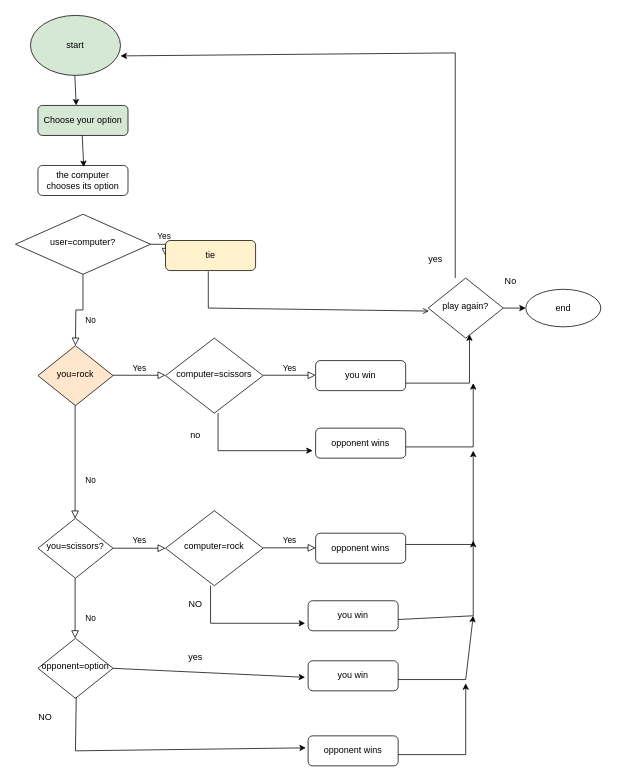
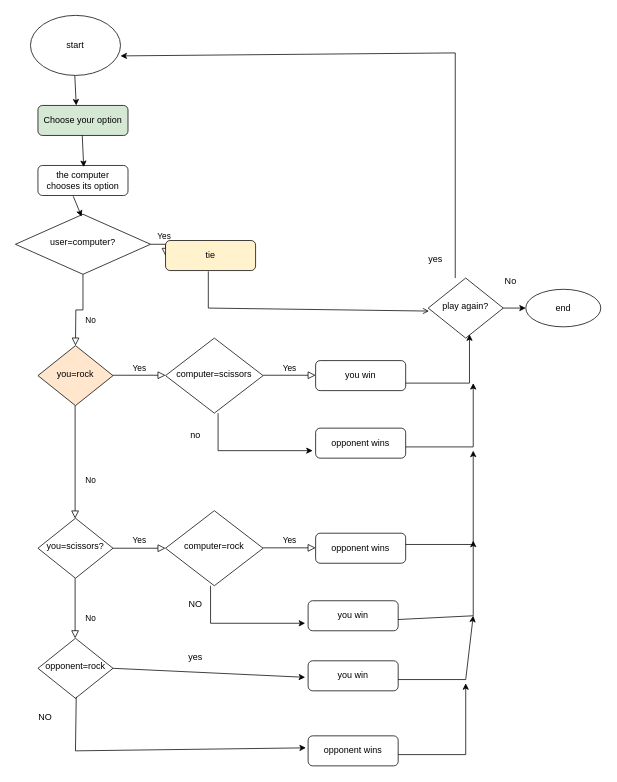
- <mxCell id="46" value="start" style="ellipse;whiteSpace=wrap;html=1;fillColor=#d5e8d4;" vertex="1" parent="1"><mxGeometry x="40" y="20" width="120" height="80" as="geometry" /></mxCell>
+ <mxCell id="46" value="start" style="ellipse;whiteSpace=wrap;html=1;" vertex="1" parent="1"><mxGeometry x="40" y="20" width="120" height="80" as="geometry" /></mxCell>
+ <mxCell id="21" value="" style="endArrow=classic;html=1;rounded=0;exitX=0.392;exitY=1.025;exitDx=0;exitDy=0;exitPerimeter=0;entryX=0.49;entryY=0.038;entryDx=0;entryDy=0;entryPerimeter=0;" edge="1" parent="1" source="6" target="4"><mxGeometry width="50" height="50" relative="1" as="geometry"><mxPoint x="190" y="300" as="sourcePoint" /><mxPoint x="240" y="250" as="targetPoint" /></mxGeometry></mxCell>
- <mxCell id="18" value="opponent=option" style="rhombus;whiteSpace=wrap;html=1;shadow=0;fontFamily=Helvetica;fontSize=12;align=center;strokeWidth=1;spacing=6;spacingTop=-4;" vertex="1" parent="1"><mxGeometry x="50" y="850" width="100" height="80" as="geometry" /></mxCell>
+ <mxCell id="18" value="opponent=rock" style="rhombus;whiteSpace=wrap;html=1;shadow=0;fontFamily=Helvetica;fontSize=12;align=center;strokeWidth=1;spacing=6;spacingTop=-4;" vertex="1" parent="1"><mxGeometry x="50" y="850" width="100" height="80" as="geometry" /></mxCell>
